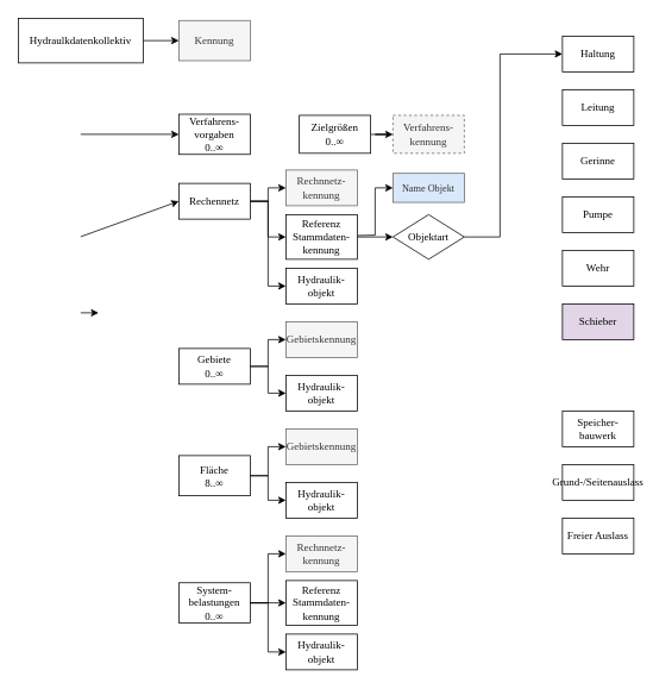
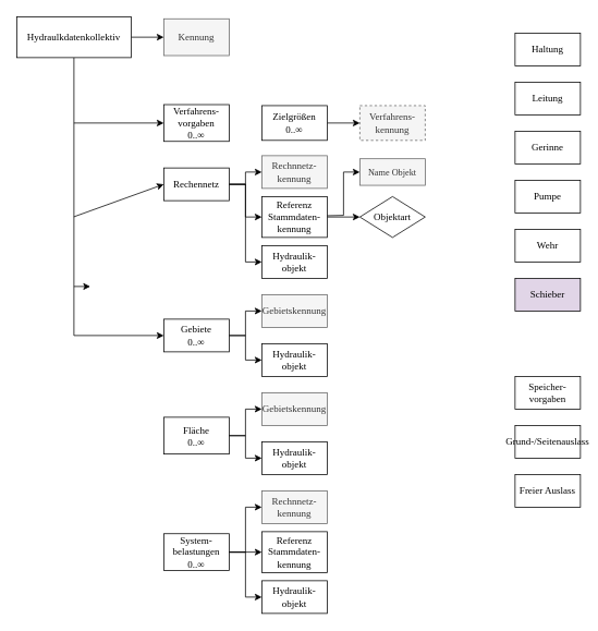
- <mxCell id="19" value="" style="edgeStyle=orthogonalEdgeStyle;rounded=0;orthogonalLoop=1;jettySize=auto;html=1;" parent="1" source="20" target="21" edge="1"><mxGeometry relative="1" as="geometry"><Array as="points"><mxPoint x="560" y="265" /><mxPoint x="560" y="60" /></Array></mxGeometry></mxCell>
- <mxCell id="10" value="&lt;div&gt;Zielgrößen&lt;/div&gt;&lt;div&gt;0..∞&lt;/div&gt;" style="rounded=0;whiteSpace=wrap;html=1;fontFamily=Latin Modern;" parent="1" vertex="1"><mxGeometry x="335" y="128.75" width="80" height="42.5" as="geometry" /></mxCell>
+ <mxCell id="10" value="&lt;div&gt;Zielgrößen&lt;/div&gt;&lt;div&gt;0..∞&lt;/div&gt;" style="rounded=0;whiteSpace=wrap;html=1;fontFamily=Latin Modern;" parent="1" vertex="1"><mxGeometry x="320" y="128.75" width="80" height="42.5" as="geometry" /></mxCell>
- <mxCell id="28" value="Name Objekt" style="rounded=0;whiteSpace=wrap;html=1;fontFamily=Latin Modern;fontSize=11;fillColor=#dae8fc;fontColor=#333333;strokeColor=#666666;" parent="1" vertex="1"><mxGeometry x="440" y="193.75" width="80" height="32.5" as="geometry" /></mxCell>
+ <mxCell id="28" value="Name Objekt" style="rounded=0;whiteSpace=wrap;html=1;fontFamily=Latin Modern;fontSize=11;fillColor=#f5f5f5;fontColor=#333333;strokeColor=#666666;" parent="1" vertex="1"><mxGeometry x="440" y="193.75" width="80" height="32.5" as="geometry" /></mxCell>
+ <mxCell id="3" value="" style="edgeStyle=orthogonalEdgeStyle;rounded=0;orthogonalLoop=1;jettySize=auto;html=1;entryX=0;entryY=0.5;entryDx=0;entryDy=0;" parent="1" source="4" target="33" edge="1"><mxGeometry relative="1" as="geometry"><Array as="points"><mxPoint x="90" y="410" /></Array><mxPoint x="170" y="390" as="targetPoint" /></mxGeometry></mxCell>
- <mxCell id="27" value="Speicher-bauwerk" style="rounded=0;whiteSpace=wrap;html=1;fontFamily=Latin Modern;" parent="1" vertex="1"><mxGeometry x="630" y="460" width="80" height="40" as="geometry" /></mxCell>
+ <mxCell id="27" value="Speicher-vorgaben" style="rounded=0;whiteSpace=wrap;html=1;fontFamily=Latin Modern;" parent="1" vertex="1"><mxGeometry x="630" y="460" width="80" height="40" as="geometry" /></mxCell>
- <mxCell id="36" value="&lt;div&gt;Fläche&lt;/div&gt;&lt;div&gt;&lt;div&gt;8..∞&lt;/div&gt;&lt;/div&gt;" style="rounded=0;whiteSpace=wrap;html=1;fontFamily=Latin Modern;" vertex="1" parent="1"><mxGeometry x="200" y="510" width="80" height="45" as="geometry" /></mxCell>
+ <mxCell id="36" value="&lt;div&gt;Fläche&lt;/div&gt;&lt;div&gt;&lt;div&gt;0..∞&lt;/div&gt;&lt;/div&gt;" style="rounded=0;whiteSpace=wrap;html=1;fontFamily=Latin Modern;" vertex="1" parent="1"><mxGeometry x="200" y="510" width="80" height="45" as="geometry" /></mxCell>
